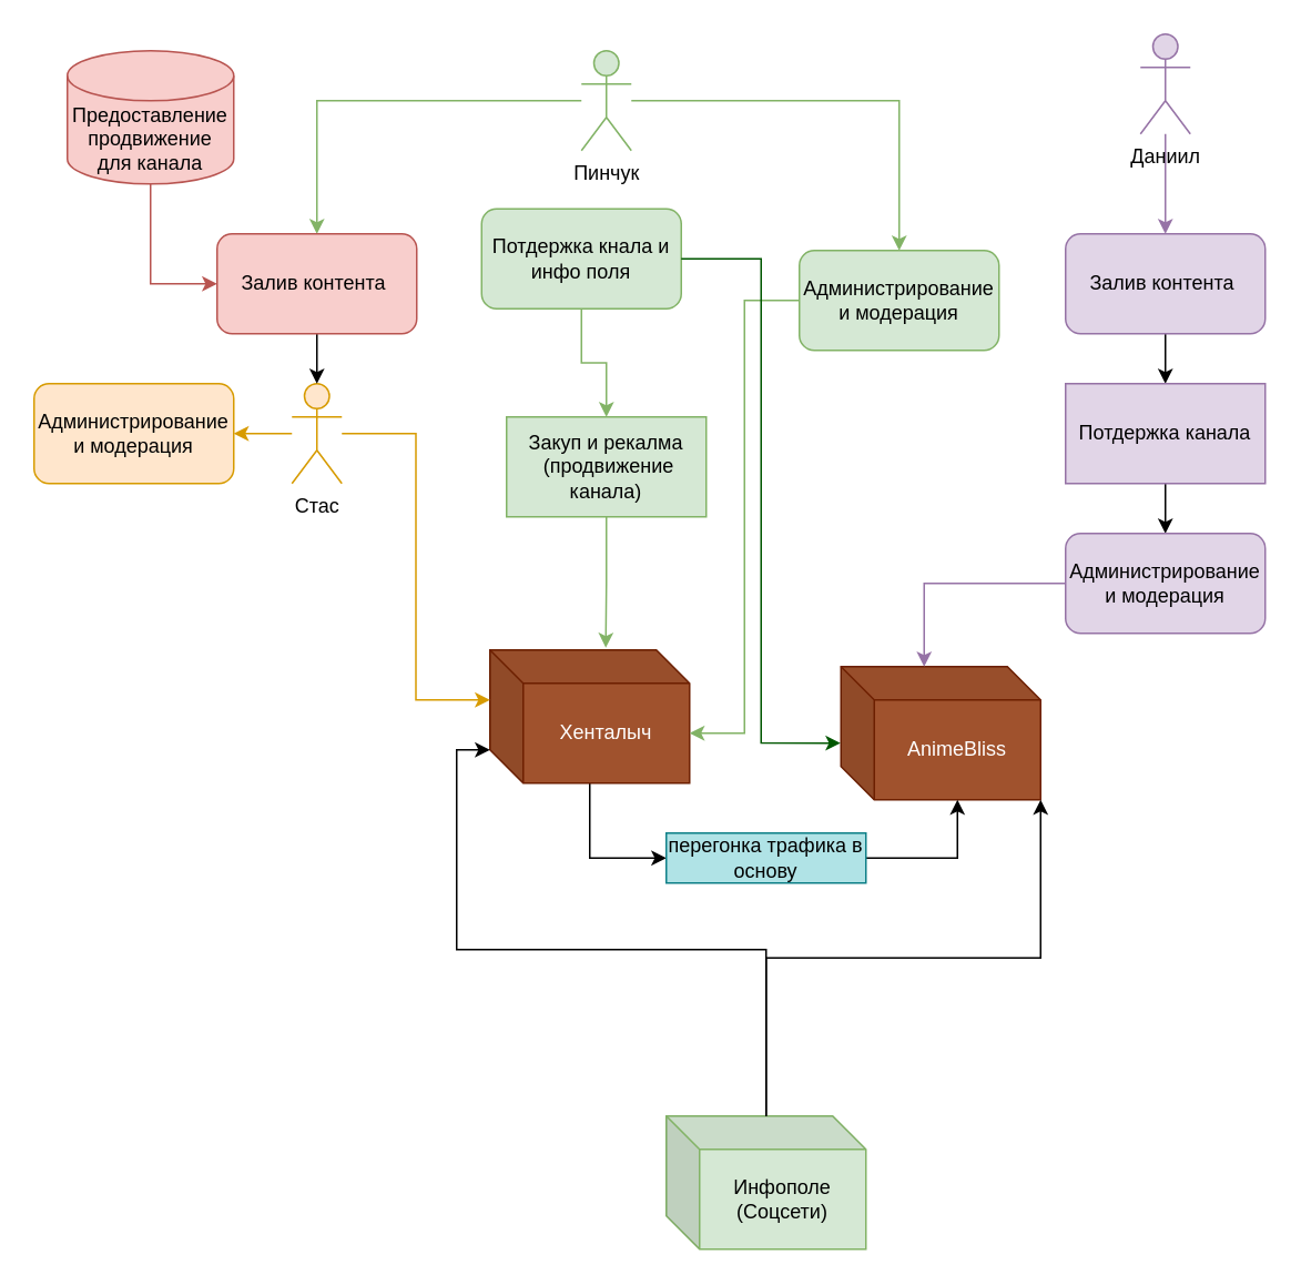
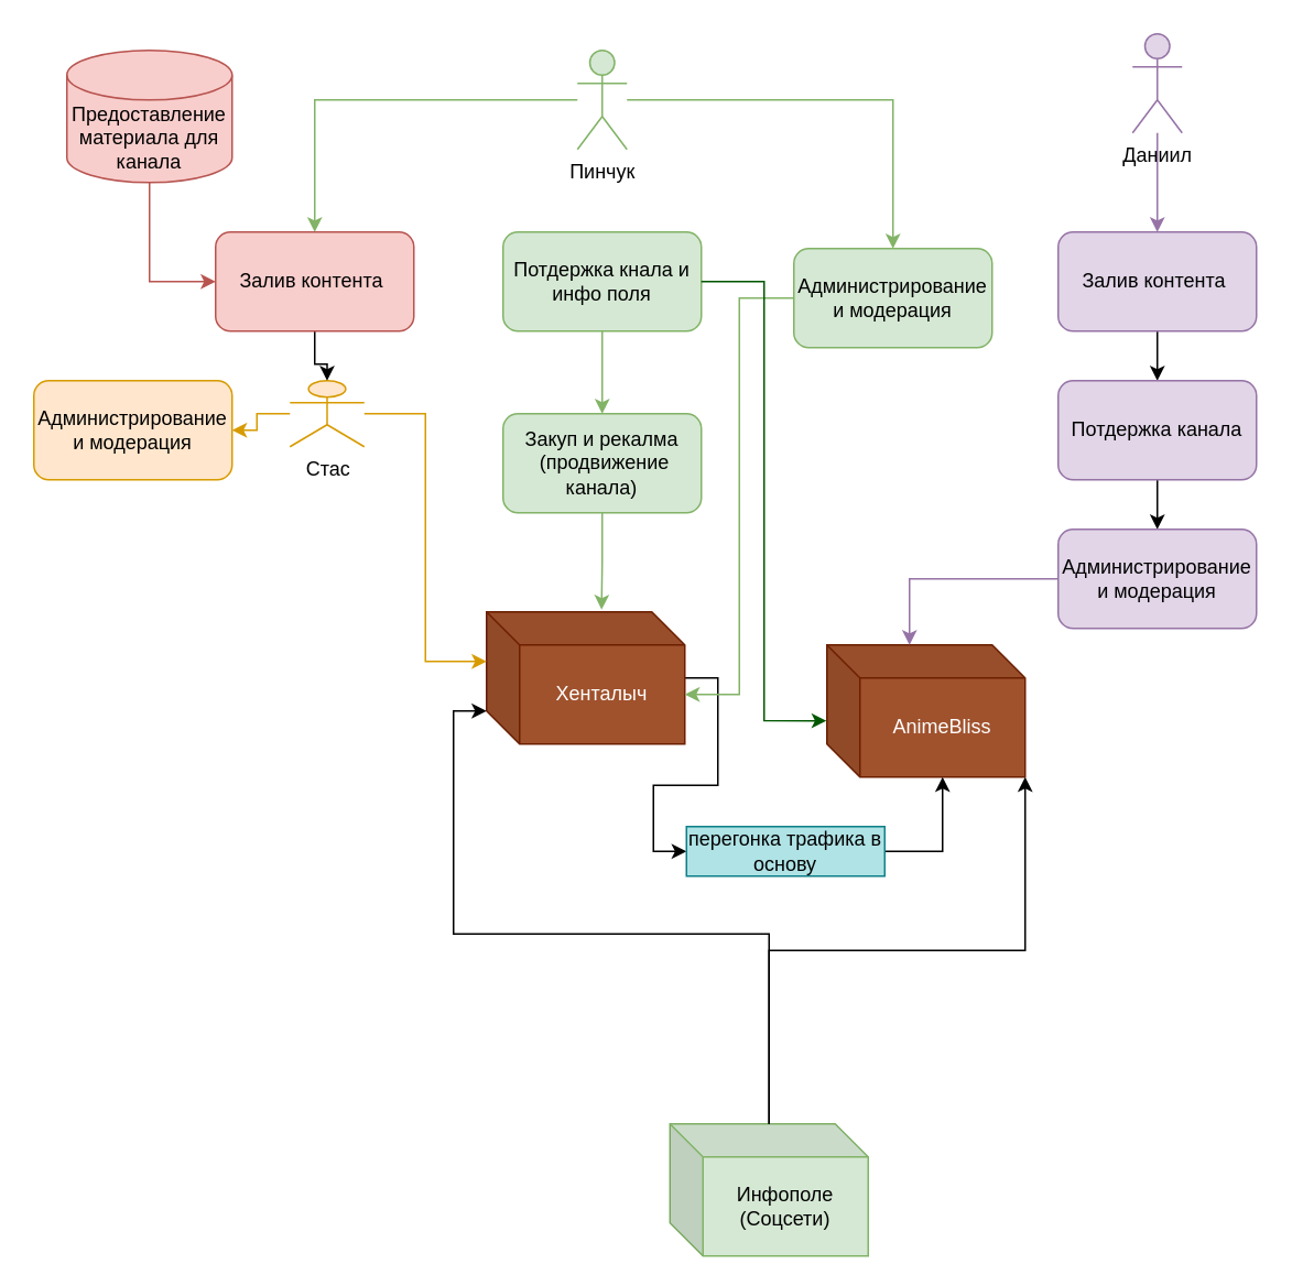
- <mxCell id="31" value="Предоставление продвижение для канала" style="shape=cylinder3;whiteSpace=wrap;html=1;boundedLbl=1;backgroundOutline=1;size=15;fillColor=#f8cecc;strokeColor=#b85450;" vertex="1" parent="1"><mxGeometry x="40" y="30" width="100" height="80" as="geometry" /></mxCell>
+ <mxCell id="31" value="Предоставление материала для канала" style="shape=cylinder3;whiteSpace=wrap;html=1;boundedLbl=1;backgroundOutline=1;size=15;fillColor=#f8cecc;strokeColor=#b85450;" vertex="1" parent="1"><mxGeometry x="40" y="30" width="100" height="80" as="geometry" /></mxCell>
- <mxCell id="17" value="Потдержка кнала и инфо поля" style="rounded=1;whiteSpace=wrap;html=1;fillColor=#d5e8d4;strokeColor=#82b366;" vertex="1" parent="1"><mxGeometry x="289" y="125" width="120" height="60" as="geometry" /></mxCell>
+ <mxCell id="17" value="Потдержка кнала и инфо поля" style="rounded=1;whiteSpace=wrap;html=1;fillColor=#d5e8d4;strokeColor=#82b366;" vertex="1" parent="1"><mxGeometry x="304" y="140" width="120" height="60" as="geometry" /></mxCell>
- <mxCell id="6" value="Стас" style="shape=umlActor;verticalLabelPosition=bottom;verticalAlign=top;html=1;outlineConnect=0;fillColor=#ffe6cc;strokeColor=#d79b00;" vertex="1" parent="1"><mxGeometry x="175" y="230" width="30" height="60" as="geometry" /></mxCell>
+ <mxCell id="6" value="Стас" style="shape=umlActor;verticalLabelPosition=bottom;verticalAlign=top;html=1;outlineConnect=0;fillColor=#ffe6cc;strokeColor=#d79b00;" vertex="1" parent="1"><mxGeometry x="175" y="230" width="45" height="40" as="geometry" /></mxCell>
- <mxCell id="12" value="Потдержка канала" style="whiteSpace=wrap;html=1;fillColor=#e1d5e7;strokeColor=#9673a6;rounded=0;" vertex="1" parent="1"><mxGeometry x="640" y="230" width="120" height="60" as="geometry" /></mxCell>
+ <mxCell id="12" value="Потдержка канала" style="rounded=1;whiteSpace=wrap;html=1;fillColor=#e1d5e7;strokeColor=#9673a6;" vertex="1" parent="1"><mxGeometry x="640" y="230" width="120" height="60" as="geometry" /></mxCell>
- <mxCell id="24" value="Закуп и рекалма&lt;br&gt;&amp;nbsp;(продвижение канала)" style="whiteSpace=wrap;html=1;fillColor=#d5e8d4;strokeColor=#82b366;rounded=0;" vertex="1" parent="1"><mxGeometry x="304" y="250" width="120" height="60" as="geometry" /></mxCell>
+ <mxCell id="24" value="Закуп и рекалма&lt;br&gt;&amp;nbsp;(продвижение канала)" style="rounded=1;whiteSpace=wrap;html=1;fillColor=#d5e8d4;strokeColor=#82b366;" vertex="1" parent="1"><mxGeometry x="304" y="250" width="120" height="60" as="geometry" /></mxCell>
- <mxCell id="21" value="Хенталыч" style="shape=cube;whiteSpace=wrap;html=1;boundedLbl=1;backgroundOutline=1;darkOpacity=0.05;darkOpacity2=0.1;fillColor=#a0522d;strokeColor=#6D1F00;fontColor=#ffffff;" vertex="1" parent="1"><mxGeometry x="294" y="390" width="120" height="80" as="geometry" /></mxCell>
+ <mxCell id="21" value="Хенталыч" style="shape=cube;whiteSpace=wrap;html=1;boundedLbl=1;backgroundOutline=1;darkOpacity=0.05;darkOpacity2=0.1;fillColor=#a0522d;strokeColor=#6D1F00;fontColor=#ffffff;" vertex="1" parent="1"><mxGeometry x="294" y="370" width="120" height="80" as="geometry" /></mxCell>
- <mxCell id="19" value="AnimeBliss" style="shape=cube;whiteSpace=wrap;html=1;boundedLbl=1;backgroundOutline=1;darkOpacity=0.05;darkOpacity2=0.1;fillColor=#a0522d;fontColor=#ffffff;strokeColor=#6D1F00;" vertex="1" parent="1"><mxGeometry x="505" y="400" width="120" height="80" as="geometry" /></mxCell>
+ <mxCell id="19" value="AnimeBliss" style="shape=cube;whiteSpace=wrap;html=1;boundedLbl=1;backgroundOutline=1;darkOpacity=0.05;darkOpacity2=0.1;fillColor=#a0522d;fontColor=#ffffff;strokeColor=#6D1F00;" vertex="1" parent="1"><mxGeometry x="500" y="390" width="120" height="80" as="geometry" /></mxCell>
- <mxCell id="35" value="перегонка трафика в основу" style="rounded=0;whiteSpace=wrap;html=1;fillColor=#b0e3e6;strokeColor=#0e8088;" vertex="1" parent="1"><mxGeometry x="400" y="500" width="120" height="30" as="geometry" /></mxCell>
+ <mxCell id="35" value="перегонка трафика в основу" style="rounded=0;whiteSpace=wrap;html=1;fillColor=#b0e3e6;strokeColor=#0e8088;" vertex="1" parent="1"><mxGeometry x="415" y="500" width="120" height="30" as="geometry" /></mxCell>
- <mxCell id="22" value="Инфополе&lt;br&gt;(Соцсети)" style="shape=cube;whiteSpace=wrap;html=1;boundedLbl=1;backgroundOutline=1;darkOpacity=0.05;darkOpacity2=0.1;fillColor=#d5e8d4;strokeColor=#82b366;" vertex="1" parent="1"><mxGeometry x="400" y="670" width="120" height="80" as="geometry" /></mxCell>
+ <mxCell id="22" value="Инфополе&lt;br&gt;(Соцсети)" style="shape=cube;whiteSpace=wrap;html=1;boundedLbl=1;backgroundOutline=1;darkOpacity=0.05;darkOpacity2=0.1;fillColor=#d5e8d4;strokeColor=#82b366;" vertex="1" parent="1"><mxGeometry x="405" y="680" width="120" height="80" as="geometry" /></mxCell>
